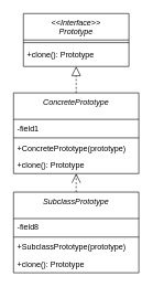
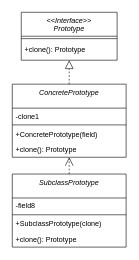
- <mxCell id="6" value="-field1" style="text;align=left;verticalAlign=top;spacingLeft=4;spacingRight=4;overflow=hidden;rotatable=0;points=[[0,0.5],[1,0.5]];portConstraint=eastwest;" vertex="1" parent="5"><mxGeometry y="40" width="190" height="26" as="geometry" /></mxCell>
+ <mxCell id="6" value="-clone1" style="text;align=left;verticalAlign=top;spacingLeft=4;spacingRight=4;overflow=hidden;rotatable=0;points=[[0,0.5],[1,0.5]];portConstraint=eastwest;" vertex="1" parent="5"><mxGeometry y="40" width="190" height="26" as="geometry" /></mxCell>
- <mxCell id="8" value="+ConcretePrototype(prototype) " style="text;align=left;verticalAlign=top;spacingLeft=4;spacingRight=4;overflow=hidden;rotatable=0;points=[[0,0.5],[1,0.5]];portConstraint=eastwest;" vertex="1" parent="5"><mxGeometry y="70" width="190" height="26" as="geometry" /></mxCell>
+ <mxCell id="8" value="+ConcretePrototype(field) " style="text;align=left;verticalAlign=top;spacingLeft=4;spacingRight=4;overflow=hidden;rotatable=0;points=[[0,0.5],[1,0.5]];portConstraint=eastwest;" vertex="1" parent="5"><mxGeometry y="70" width="190" height="26" as="geometry" /></mxCell>
- <mxCell id="14" value="+SubclassPrototype(prototype) " style="text;align=left;verticalAlign=top;spacingLeft=4;spacingRight=4;overflow=hidden;rotatable=0;points=[[0,0.5],[1,0.5]];portConstraint=eastwest;" vertex="1" parent="11"><mxGeometry y="70" width="190" height="26" as="geometry" /></mxCell>
+ <mxCell id="14" value="+SubclassPrototype(clone) " style="text;align=left;verticalAlign=top;spacingLeft=4;spacingRight=4;overflow=hidden;rotatable=0;points=[[0,0.5],[1,0.5]];portConstraint=eastwest;" vertex="1" parent="11"><mxGeometry y="70" width="190" height="26" as="geometry" /></mxCell>
